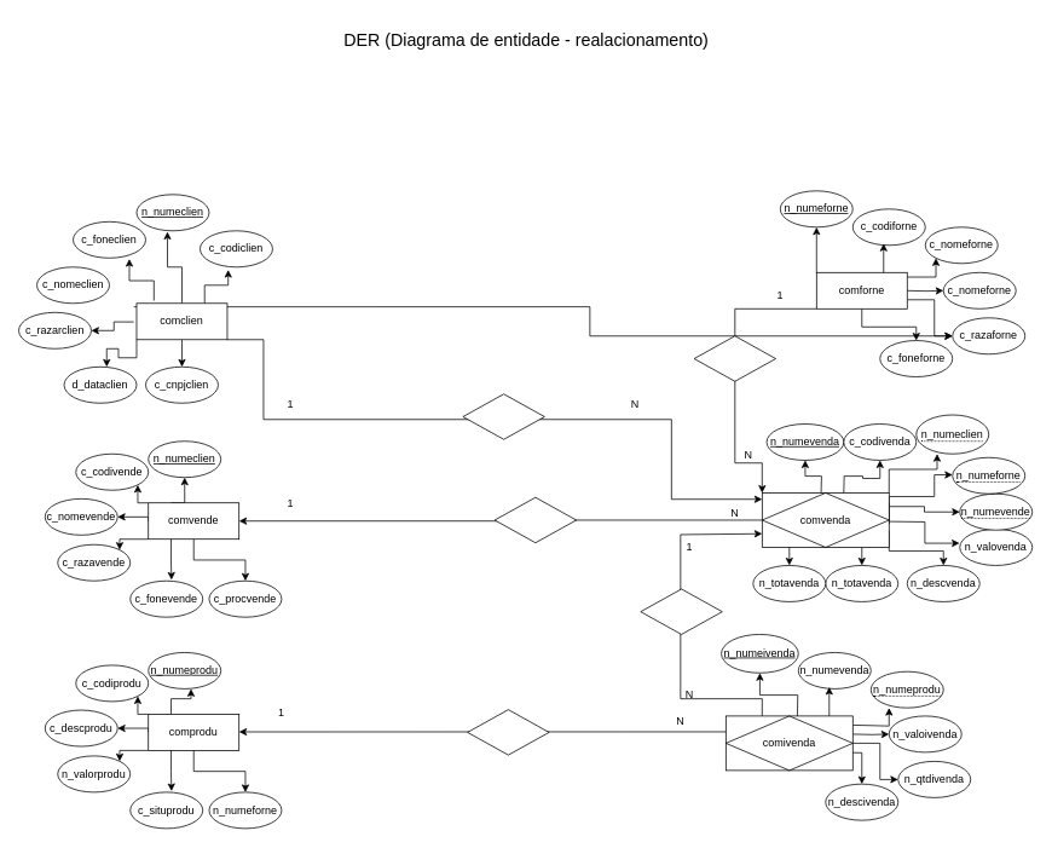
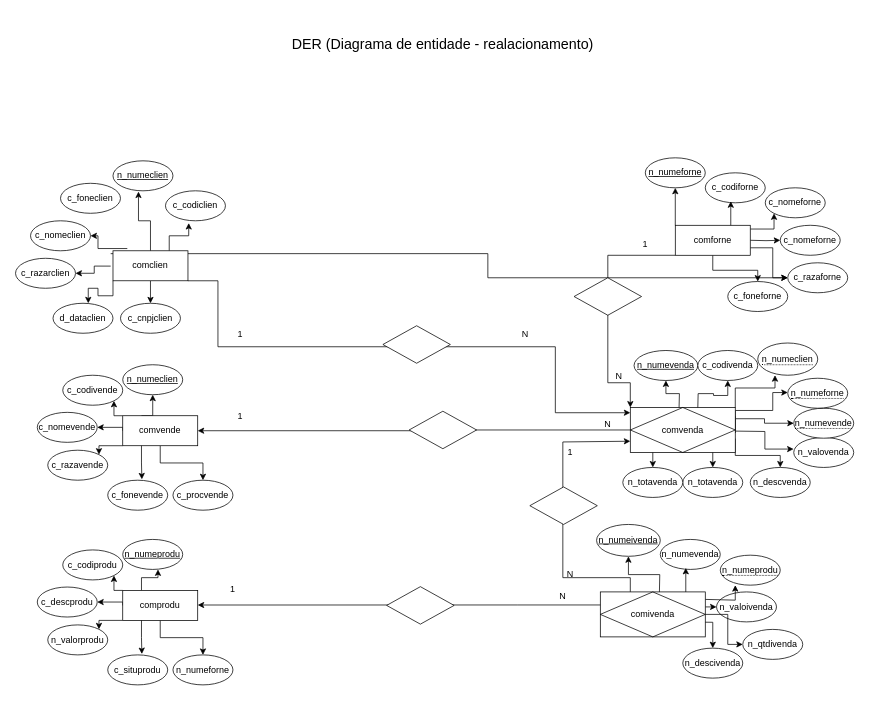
- <mxCell id="108" value="&lt;font style=&quot;font-size: 19px;&quot;&gt;DER (Diagrama de entidade - realacionamento)&lt;/font&gt;" style="text;html=1;whiteSpace=wrap;strokeColor=none;fillColor=none;align=center;verticalAlign=middle;rounded=0;" vertex="1" parent="1"><mxGeometry x="355" y="5" width="450" height="80" as="geometry" /></mxCell>
+ <mxCell id="108" value="&lt;font style=&quot;font-size: 19px;&quot;&gt;DER (Diagrama de entidade - realacionamento)&lt;/font&gt;" style="text;html=1;whiteSpace=wrap;strokeColor=none;fillColor=none;align=center;verticalAlign=middle;rounded=0;" vertex="1" parent="1"><mxGeometry x="365" y="20" width="450" height="80" as="geometry" /></mxCell>
- <mxCell id="14" style="edgeStyle=orthogonalEdgeStyle;rounded=0;orthogonalLoop=1;jettySize=auto;html=1;exitX=0.191;exitY=-0.075;exitDx=0;exitDy=0;entryX=0.775;entryY=1.025;entryDx=0;entryDy=0;entryPerimeter=0;exitPerimeter=0;" parent="1" source="26" target="11" edge="1"><mxGeometry relative="1" as="geometry"><mxPoint x="170" y="324" as="sourcePoint" /></mxGeometry></mxCell>
+ <mxCell id="14" style="edgeStyle=orthogonalEdgeStyle;rounded=0;orthogonalLoop=1;jettySize=auto;html=1;exitX=0.191;exitY=-0.075;exitDx=0;exitDy=0;exitPerimeter=0;" parent="1" source="26" target="7" edge="1"><mxGeometry relative="1" as="geometry"><mxPoint x="170" y="324" as="sourcePoint" /></mxGeometry></mxCell>
- <mxCell id="75" value="n_valoivenda" style="ellipse;whiteSpace=wrap;html=1;align=center;" parent="1" vertex="1"><mxGeometry x="980" y="789" width="80" height="40" as="geometry" /></mxCell>
+ <mxCell id="75" value="n_valoivenda" style="ellipse;whiteSpace=wrap;html=1;align=center;" parent="1" vertex="1"><mxGeometry x="955" y="789" width="80" height="40" as="geometry" /></mxCell>
